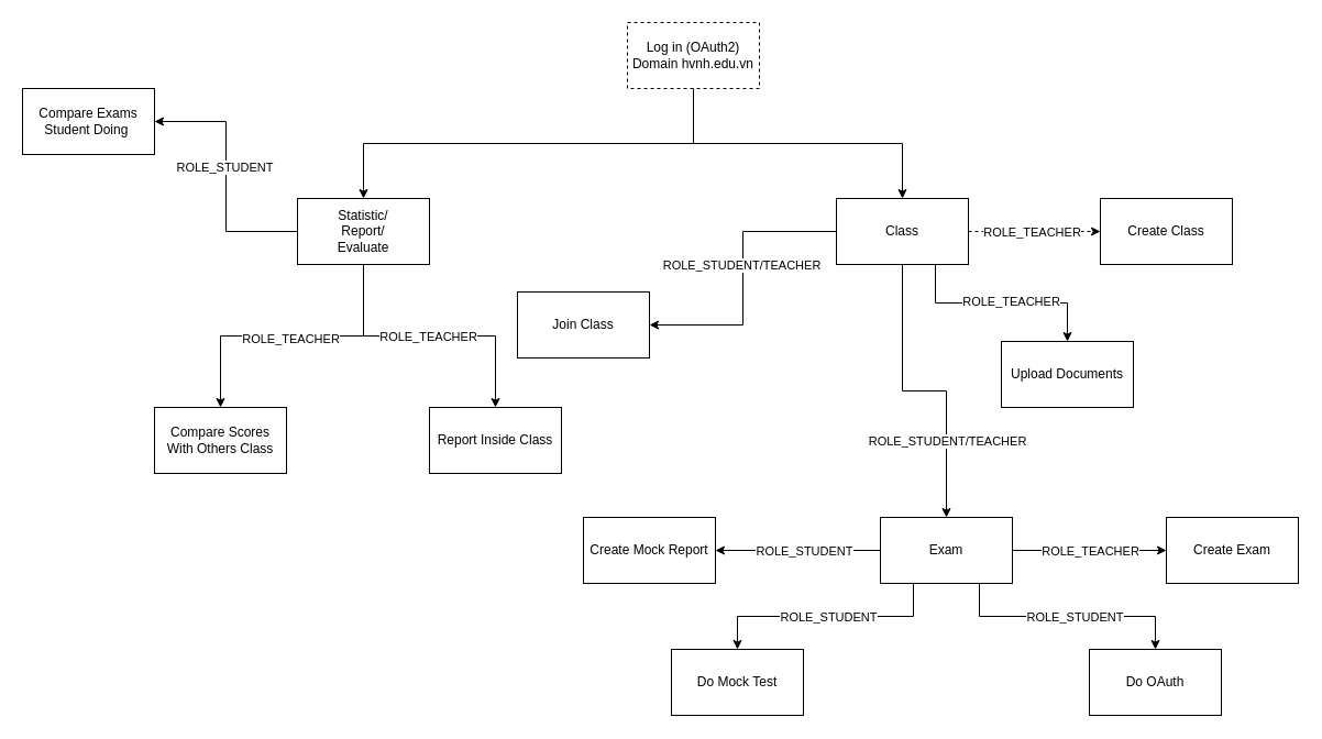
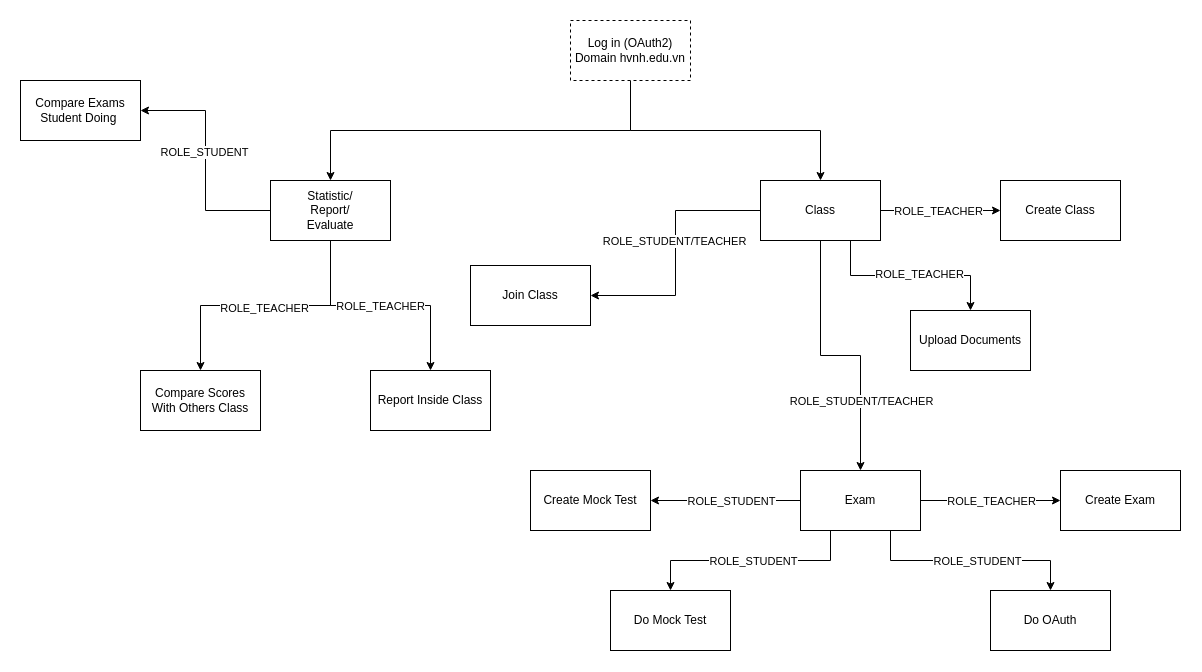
- <mxCell id="5" style="edgeStyle=orthogonalEdgeStyle;rounded=0;orthogonalLoop=1;jettySize=auto;html=1;entryX=0;entryY=0.5;entryDx=0;entryDy=0;dashed=1;" edge="1" parent="1" source="13" target="14"><mxGeometry relative="1" as="geometry" /></mxCell>
+ <mxCell id="5" style="edgeStyle=orthogonalEdgeStyle;rounded=0;orthogonalLoop=1;jettySize=auto;html=1;entryX=0;entryY=0.5;entryDx=0;entryDy=0;" edge="1" parent="1" source="13" target="14"><mxGeometry relative="1" as="geometry" /></mxCell>
- <mxCell id="37" value="Report Inside Class" style="rounded=0;whiteSpace=wrap;html=1;" vertex="1" parent="1"><mxGeometry x="390" y="370" width="120" height="60" as="geometry" /></mxCell>
+ <mxCell id="37" value="Report Inside Class" style="rounded=0;whiteSpace=wrap;html=1;" vertex="1" parent="1"><mxGeometry x="370" y="370" width="120" height="60" as="geometry" /></mxCell>
- <mxCell id="26" value="Create Mock Report" style="rounded=0;whiteSpace=wrap;html=1;" vertex="1" parent="1"><mxGeometry x="530" y="470" width="120" height="60" as="geometry" /></mxCell>
+ <mxCell id="26" value="Create Mock Test" style="rounded=0;whiteSpace=wrap;html=1;" vertex="1" parent="1"><mxGeometry x="530" y="470" width="120" height="60" as="geometry" /></mxCell>
